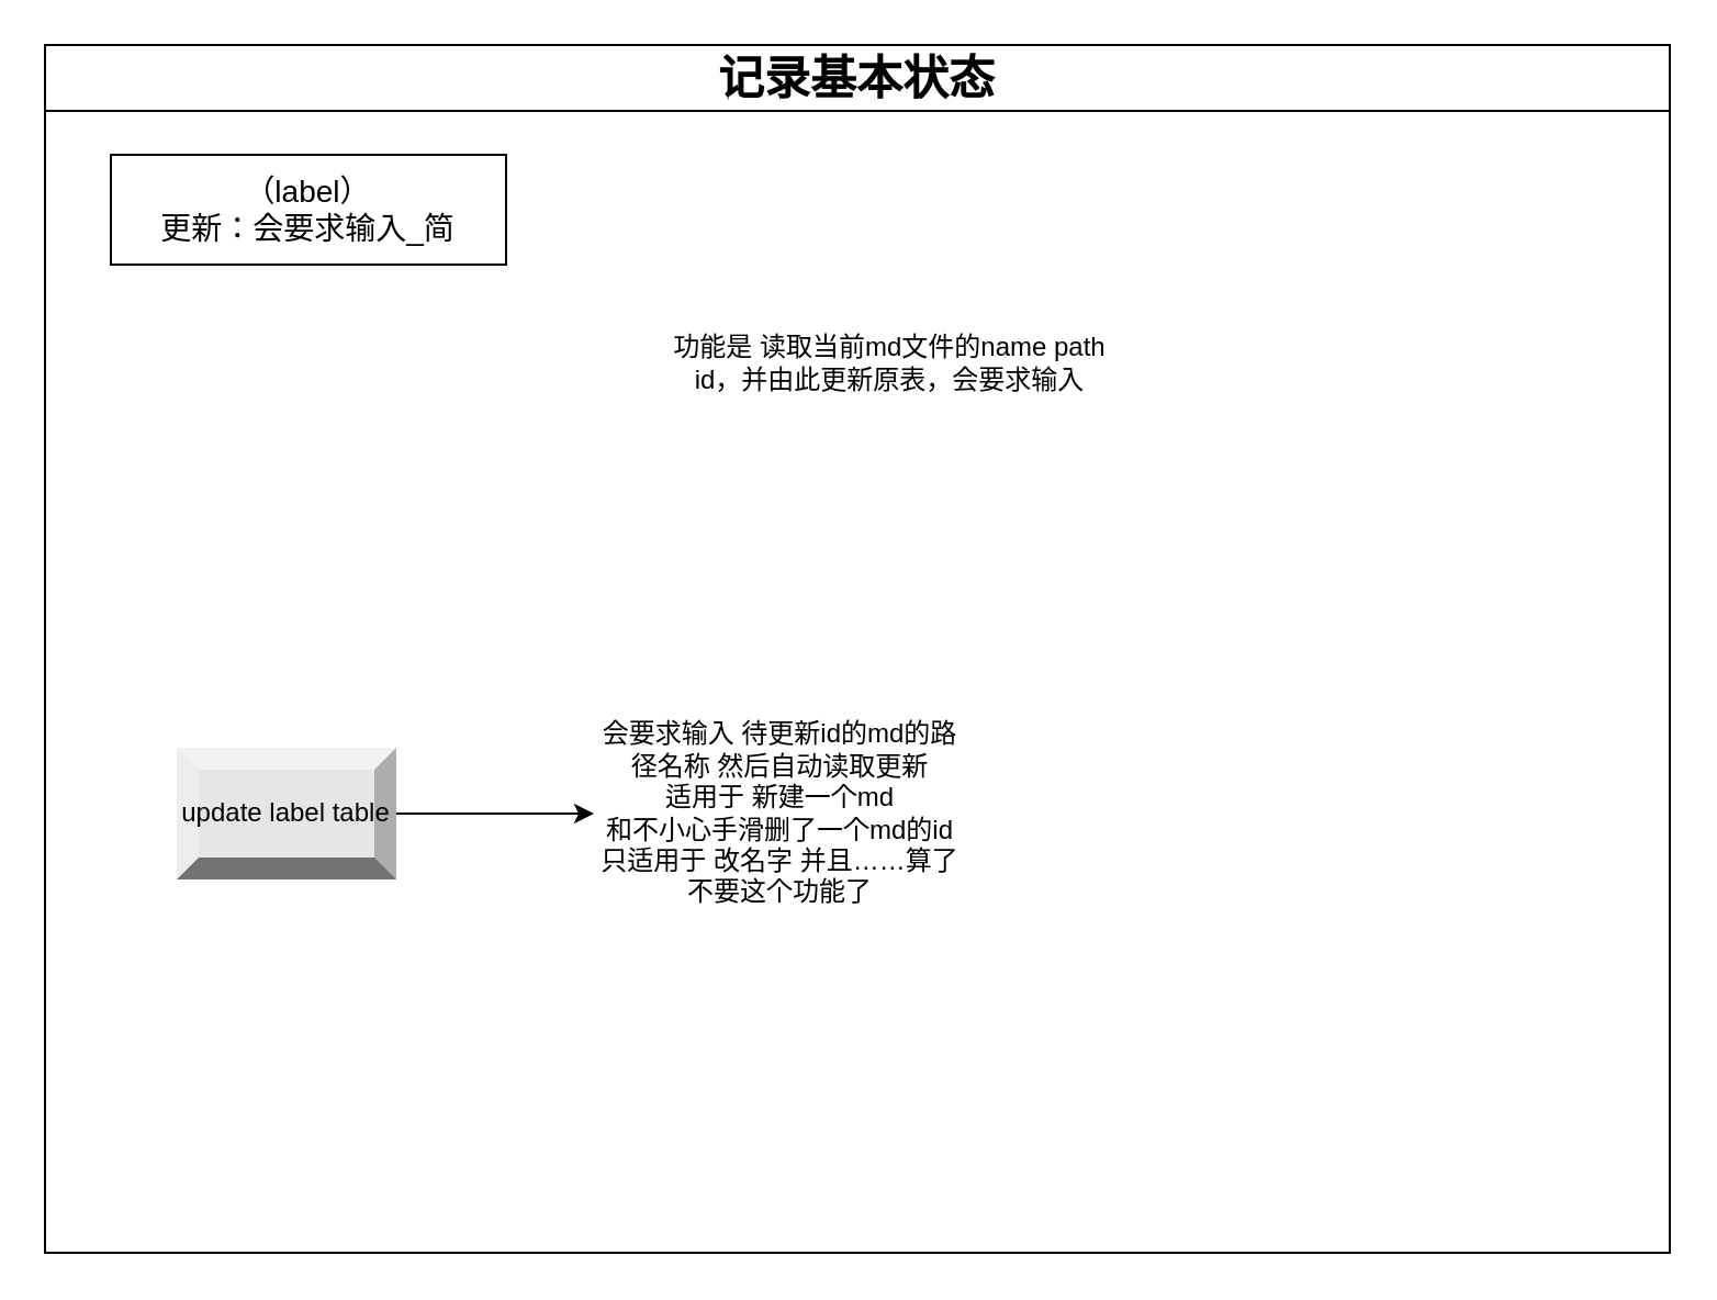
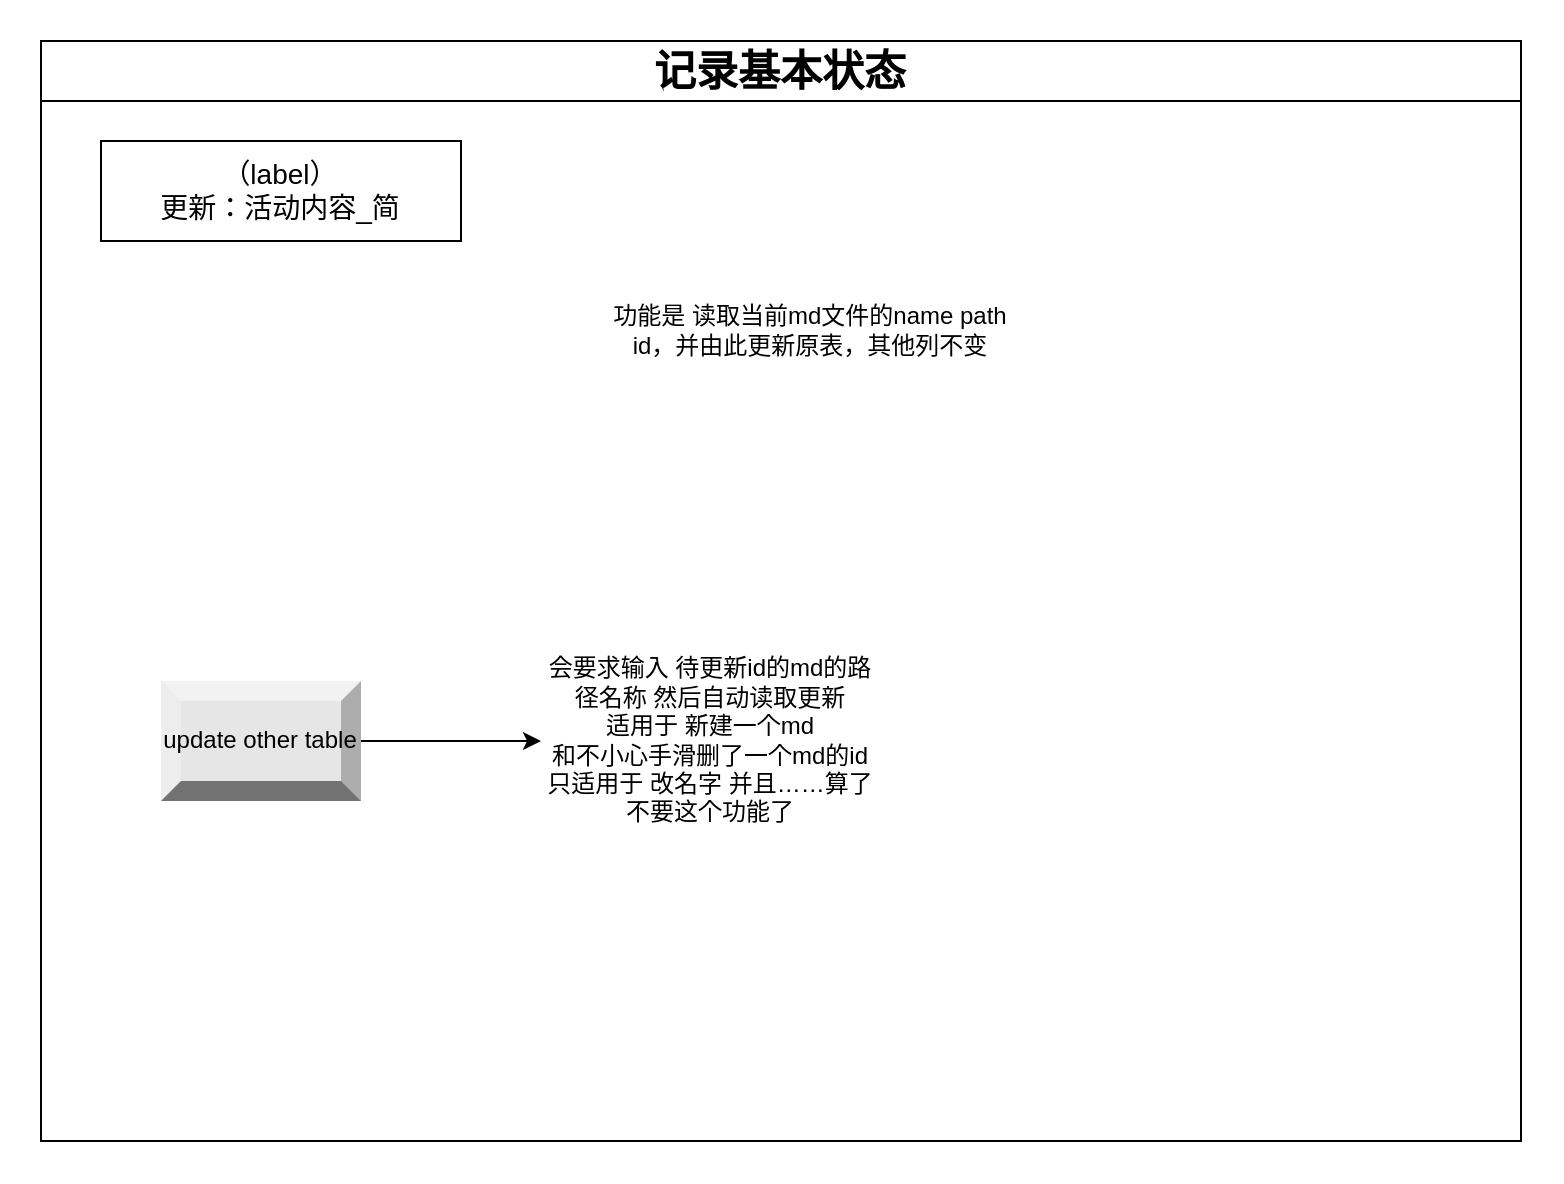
- <mxCell id="3" value="&lt;font style=&quot;font-size: 14px;&quot;&gt;（label）&lt;br&gt;更新：会要求输入_简&lt;/font&gt;" style="rounded=0;whiteSpace=wrap;html=1;" parent="2" vertex="1"><mxGeometry x="30" y="50" width="180" height="50" as="geometry" /></mxCell>
+ <mxCell id="3" value="&lt;font style=&quot;font-size: 14px;&quot;&gt;（label）&lt;br&gt;更新：活动内容_简&lt;/font&gt;" style="rounded=0;whiteSpace=wrap;html=1;" parent="2" vertex="1"><mxGeometry x="30" y="50" width="180" height="50" as="geometry" /></mxCell>
- <mxCell id="7" value="功能是 读取当前md文件的name path id，并由此更新原表，会要求输入" style="text;html=1;strokeColor=none;fillColor=none;align=center;verticalAlign=middle;whiteSpace=wrap;rounded=0;" vertex="1" parent="2"><mxGeometry x="280" y="130" width="210" height="30" as="geometry" /></mxCell>
+ <mxCell id="7" value="功能是 读取当前md文件的name path id，并由此更新原表，其他列不变" style="text;html=1;strokeColor=none;fillColor=none;align=center;verticalAlign=middle;whiteSpace=wrap;rounded=0;" vertex="1" parent="2"><mxGeometry x="280" y="130" width="210" height="30" as="geometry" /></mxCell>
- <mxCell id="5" value="update label table" style="labelPosition=center;verticalLabelPosition=middle;align=center;html=1;shape=mxgraph.basic.shaded_button;dx=10;fillColor=#E6E6E6;strokeColor=none;whiteSpace=wrap;" parent="2" vertex="1"><mxGeometry x="60" y="320" width="100" height="60" as="geometry" /></mxCell>
+ <mxCell id="5" value="update other table" style="labelPosition=center;verticalLabelPosition=middle;align=center;html=1;shape=mxgraph.basic.shaded_button;dx=10;fillColor=#E6E6E6;strokeColor=none;whiteSpace=wrap;" parent="2" vertex="1"><mxGeometry x="60" y="320" width="100" height="60" as="geometry" /></mxCell>
